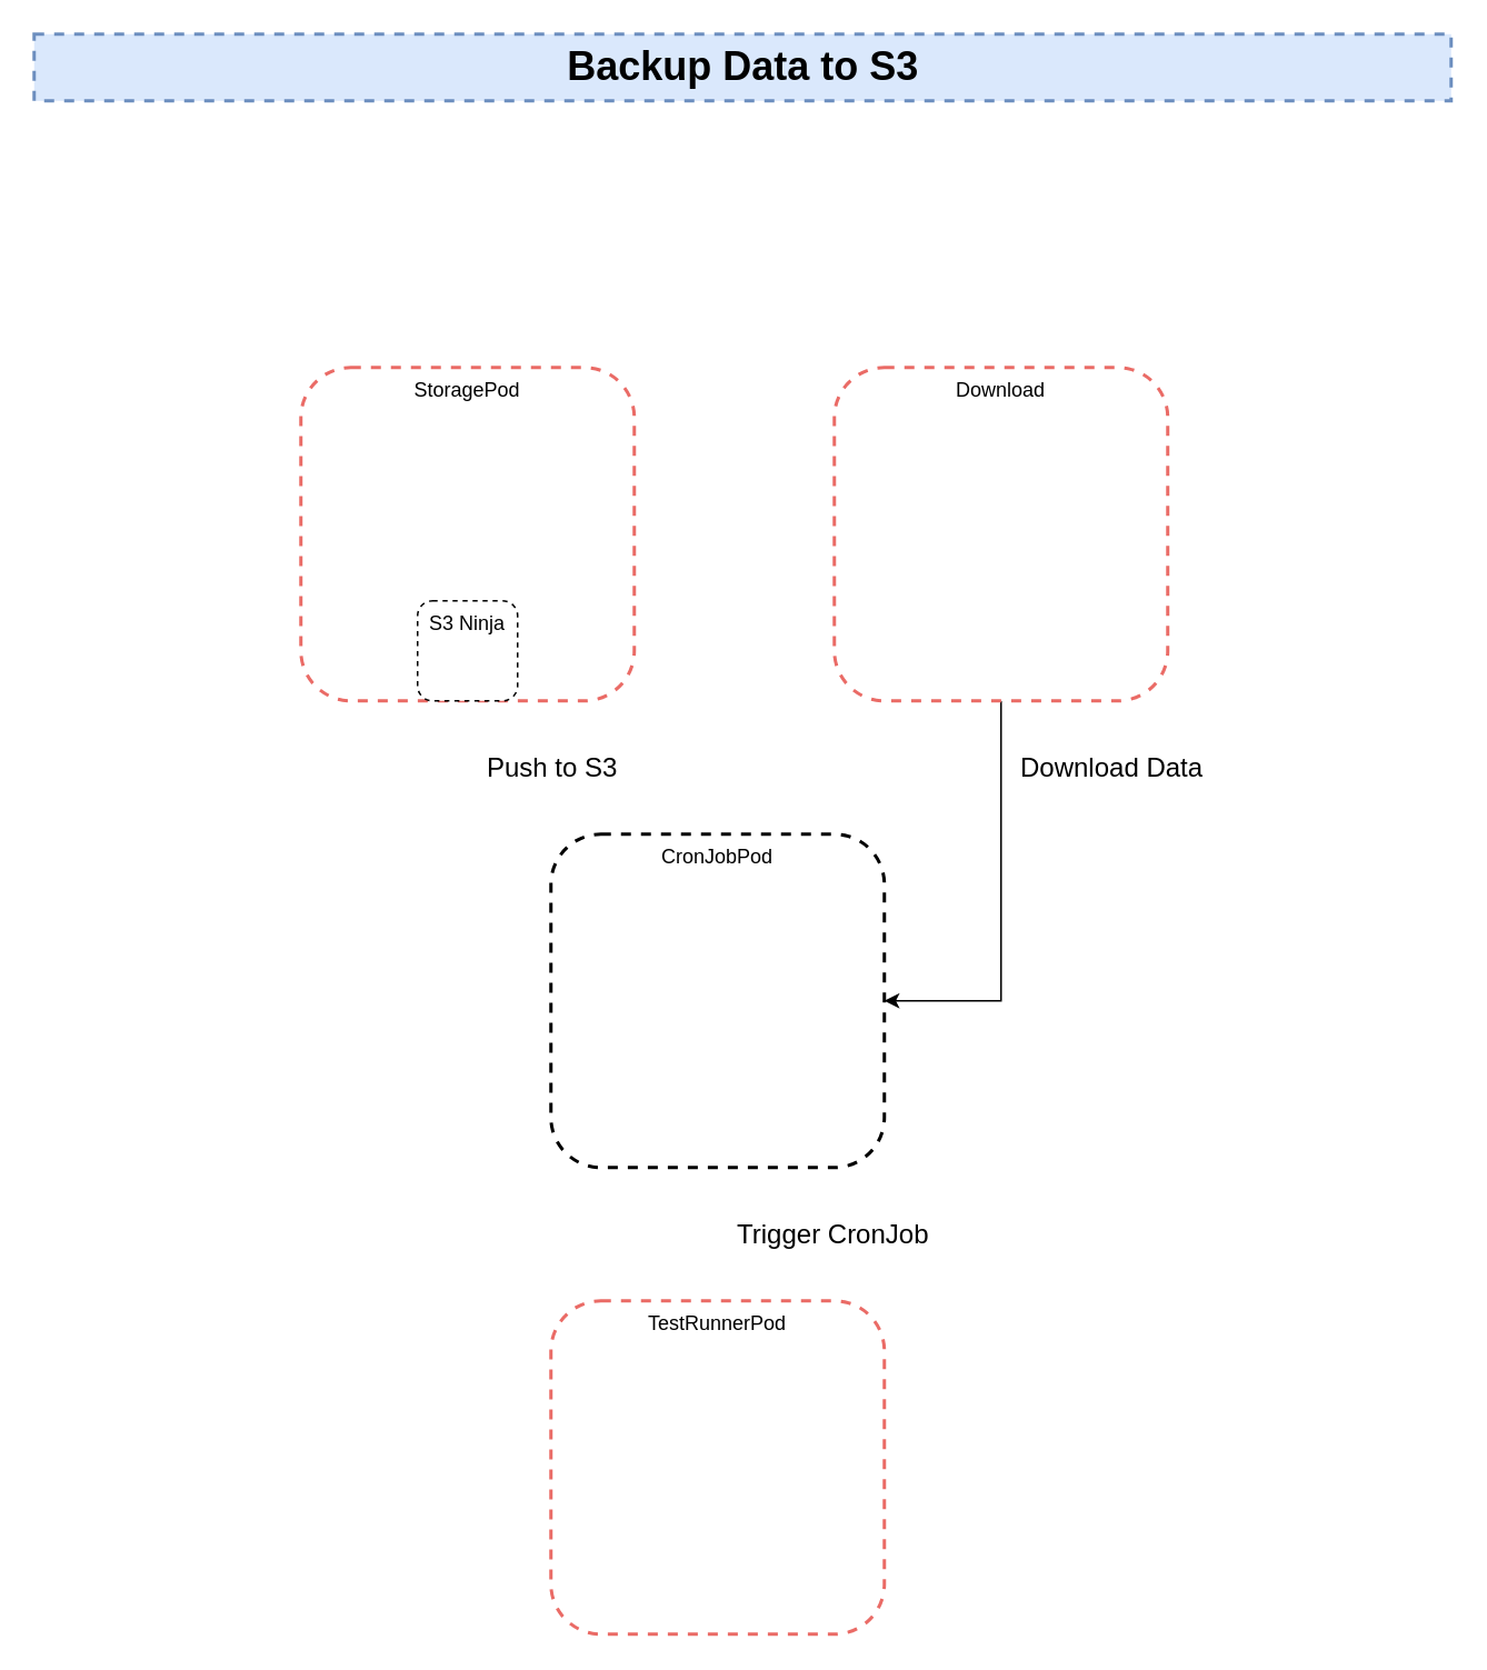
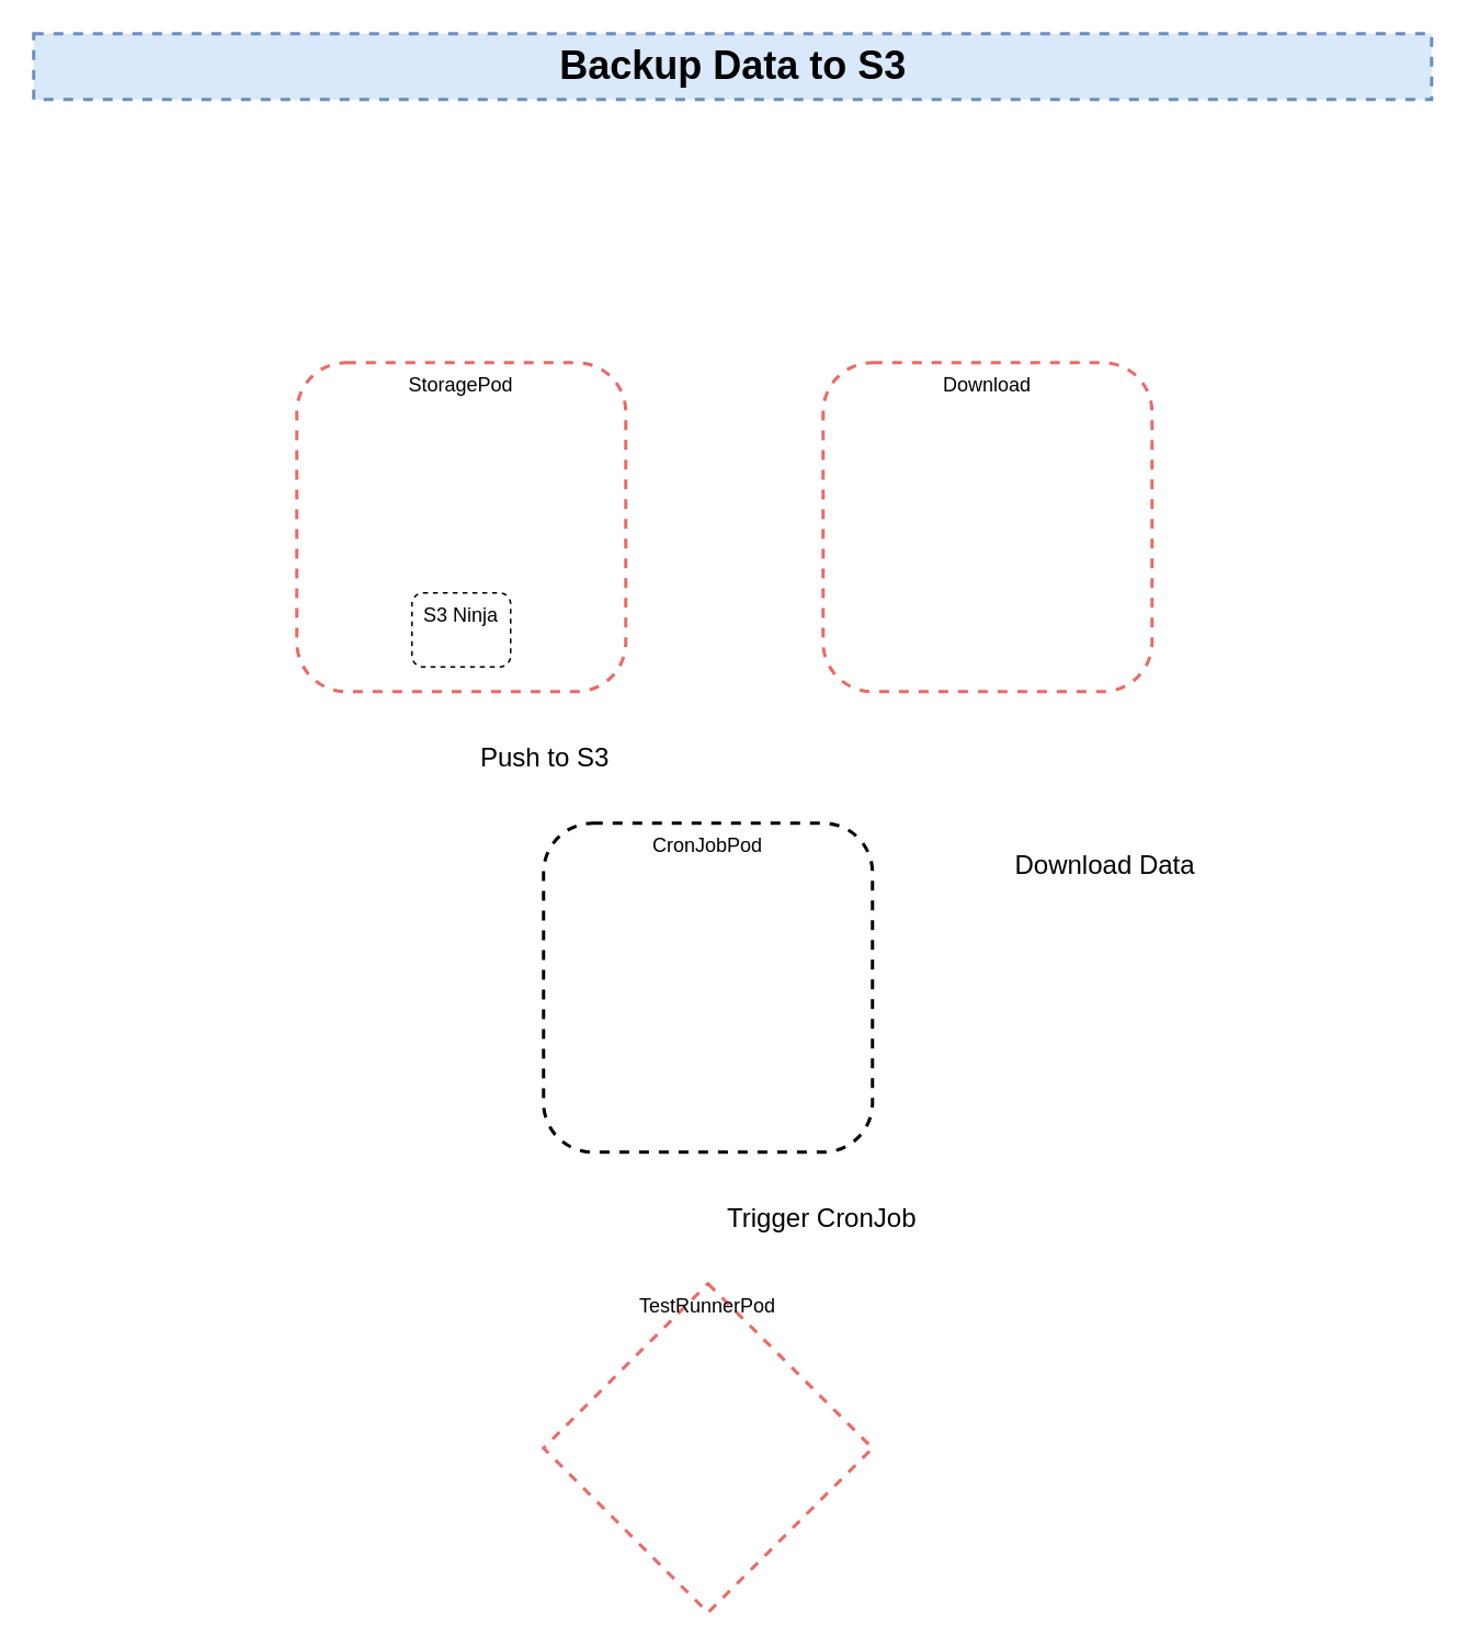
- <mxCell id="5" value="S3 Ninja" style="rounded=1;whiteSpace=wrap;html=1;dashed=1;verticalAlign=top;" vertex="1" parent="1"><mxGeometry x="250" y="360" width="60" height="60" as="geometry" /></mxCell>
+ <mxCell id="5" value="S3 Ninja" style="rounded=1;whiteSpace=wrap;html=1;dashed=1;verticalAlign=top;" vertex="1" parent="1"><mxGeometry x="250" y="360" width="60" height="45" as="geometry" /></mxCell>
- <mxCell id="9" value="Download Data" style="text;strokeColor=none;fillColor=none;html=1;fontSize=16;fontStyle=0;verticalAlign=middle;align=left;dashed=1;" vertex="1" parent="1"><mxGeometry x="610" y="440" width="140" height="40" as="geometry" /></mxCell>
+ <mxCell id="9" value="Download Data" style="text;strokeColor=none;fillColor=none;html=1;fontSize=16;fontStyle=0;verticalAlign=middle;align=left;dashed=1;" vertex="1" parent="1"><mxGeometry x="615" y="505" width="140" height="40" as="geometry" /></mxCell>
- <mxCell id="3" style="edgeStyle=orthogonalEdgeStyle;rounded=0;orthogonalLoop=1;jettySize=auto;html=1;exitX=0.5;exitY=1;exitDx=0;exitDy=0;entryX=1;entryY=0.5;entryDx=0;entryDy=0;" edge="1" parent="1" source="4" target="6"><mxGeometry relative="1" as="geometry" /></mxCell>
- <mxCell id="7" value="TestRunnerPod" style="rounded=1;whiteSpace=wrap;html=1;dashed=1;verticalAlign=top;strokeColor=#EA6B66;strokeWidth=2;" vertex="1" parent="1"><mxGeometry x="330" y="780" width="200" height="200" as="geometry" /></mxCell>
+ <mxCell id="7" value="TestRunnerPod" style="rhombus;whiteSpace=wrap;html=1;dashed=1;verticalAlign=top;strokeColor=#EA6B66;strokeWidth=2;" vertex="1" parent="1"><mxGeometry x="330" y="780" width="200" height="200" as="geometry" /></mxCell>
